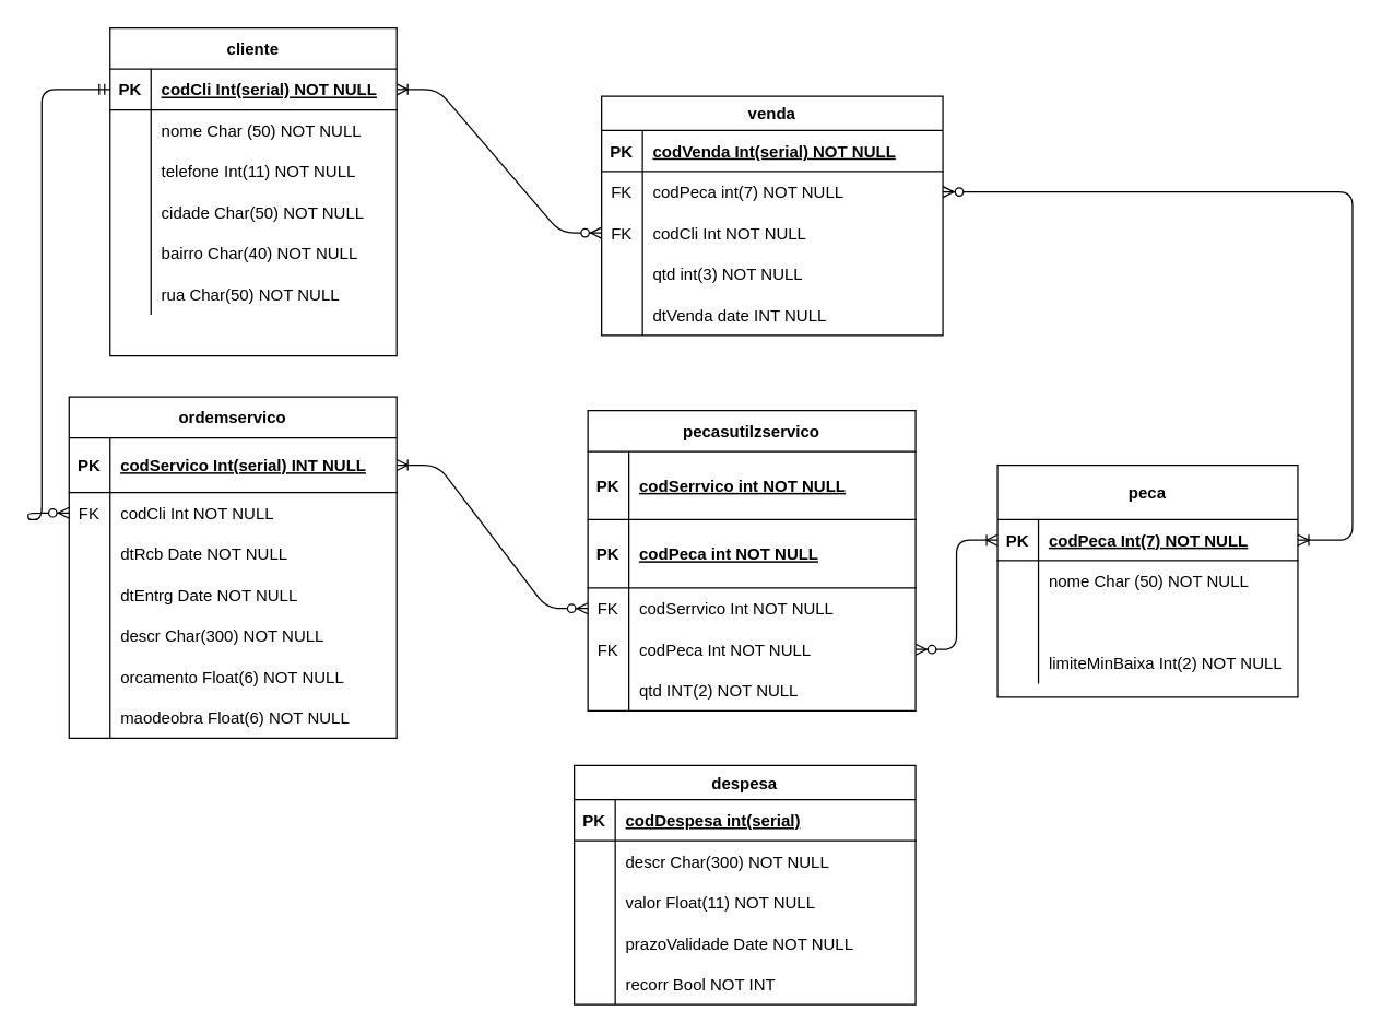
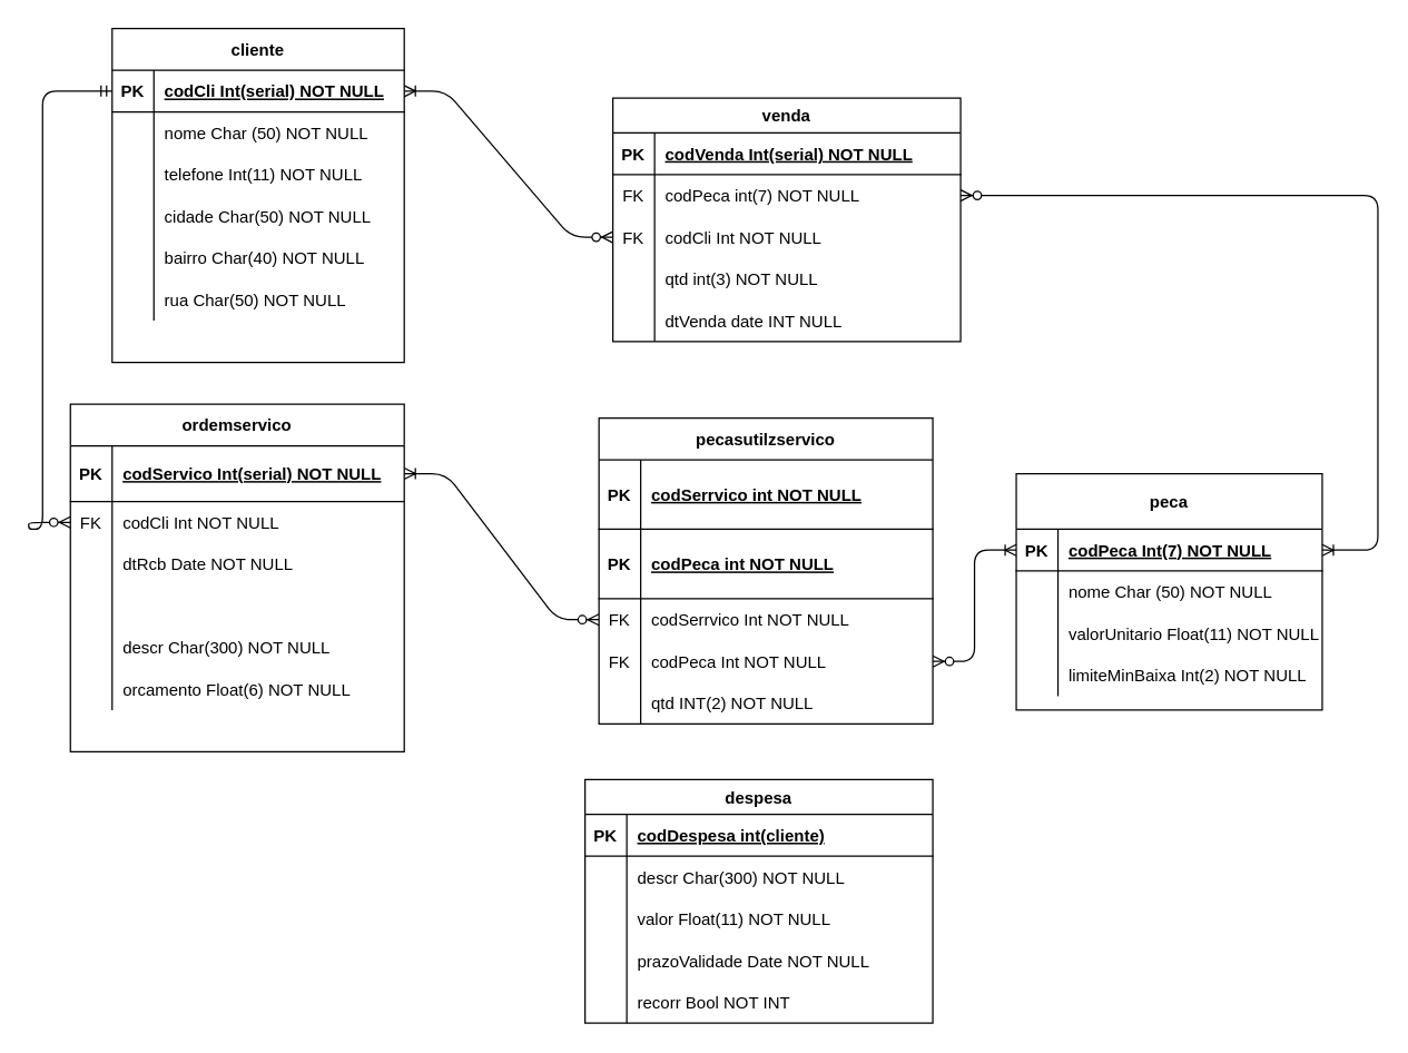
- <mxCell id="57" value="codServico Int(serial) INT NULL" style="shape=partialRectangle;connectable=0;fillColor=none;top=0;left=0;bottom=0;right=0;align=left;spacingLeft=6;fontStyle=5;overflow=hidden;" parent="55" vertex="1"><mxGeometry x="30" width="210" height="40" as="geometry" /></mxCell>
+ <mxCell id="57" value="codServico Int(serial) NOT NULL" style="shape=partialRectangle;connectable=0;fillColor=none;top=0;left=0;bottom=0;right=0;align=left;spacingLeft=6;fontStyle=5;overflow=hidden;" parent="55" vertex="1"><mxGeometry x="30" width="210" height="40" as="geometry" /></mxCell>
- <mxCell id="66" value="dtEntrg Date NOT NULL" style="shape=partialRectangle;connectable=0;fillColor=none;top=0;left=0;bottom=0;right=0;align=left;spacingLeft=6;overflow=hidden;" parent="64" vertex="1"><mxGeometry x="30" width="210" height="30" as="geometry" /></mxCell>
+ <mxCell id="32" value="valorUnitario Float(11) NOT NULL" style="shape=partialRectangle;connectable=0;fillColor=none;top=0;left=0;bottom=0;right=0;align=left;spacingLeft=6;overflow=hidden;" parent="30" vertex="1"><mxGeometry x="30" width="190" height="30" as="geometry" /></mxCell>
- <mxCell id="75" value="maodeobra Float(6) NOT NULL" style="shape=partialRectangle;connectable=0;fillColor=none;top=0;left=0;bottom=0;right=0;align=left;spacingLeft=6;overflow=hidden;" parent="73" vertex="1"><mxGeometry x="30" width="210" height="30" as="geometry" /></mxCell>
- <mxCell id="98" value="codDespesa int(serial)" style="shape=partialRectangle;connectable=0;fillColor=none;top=0;left=0;bottom=0;right=0;align=left;spacingLeft=6;fontStyle=5;overflow=hidden;" parent="96" vertex="1"><mxGeometry x="30" width="220" height="30" as="geometry" /></mxCell>
+ <mxCell id="98" value="codDespesa int(cliente)" style="shape=partialRectangle;connectable=0;fillColor=none;top=0;left=0;bottom=0;right=0;align=left;spacingLeft=6;fontStyle=5;overflow=hidden;" parent="96" vertex="1"><mxGeometry x="30" width="220" height="30" as="geometry" /></mxCell>
